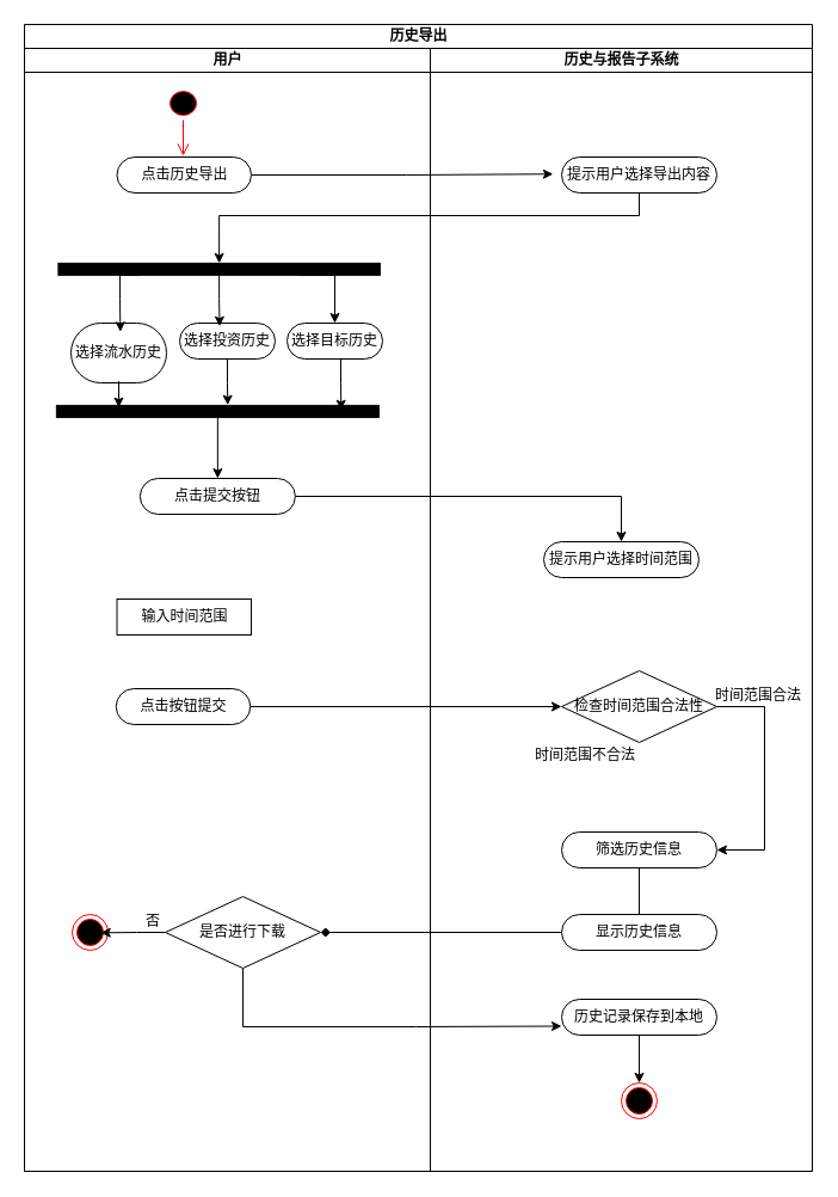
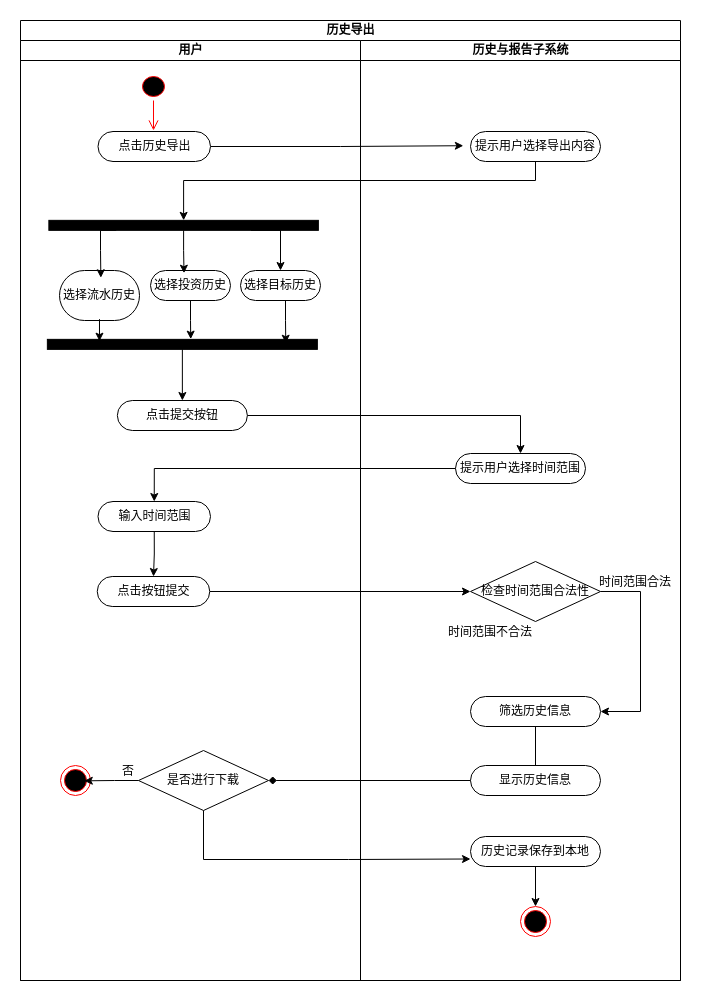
+ <mxCell id="42" style="edgeStyle=orthogonalEdgeStyle;rounded=0;orthogonalLoop=1;jettySize=auto;html=1;entryX=0.5;entryY=0;entryDx=0;entryDy=0;" edge="1" parent="2" source="41" target="10"><mxGeometry relative="1" as="geometry" /></mxCell>
- <mxCell id="10" value="输入时间范围" style="whiteSpace=wrap;html=1;shadow=0;comic=0;labelBackgroundColor=none;strokeWidth=1;fontFamily=Verdana;fontSize=12;align=center;arcSize=50;rounded=0;" parent="5" vertex="1"><mxGeometry x="77.5" y="461" width="112.5" height="30" as="geometry" /></mxCell>
+ <mxCell id="10" value="输入时间范围" style="rounded=1;whiteSpace=wrap;html=1;shadow=0;comic=0;labelBackgroundColor=none;strokeWidth=1;fontFamily=Verdana;fontSize=12;align=center;arcSize=50;" parent="5" vertex="1"><mxGeometry x="77.5" y="461" width="112.5" height="30" as="geometry" /></mxCell>
+ <mxCell id="9" style="edgeStyle=orthogonalEdgeStyle;rounded=0;orthogonalLoop=1;jettySize=auto;html=1;exitX=0.5;exitY=1;exitDx=0;exitDy=0;entryX=0.5;entryY=0;entryDx=0;entryDy=0;" parent="5" source="10" target="11" edge="1"><mxGeometry relative="1" as="geometry" /></mxCell>
